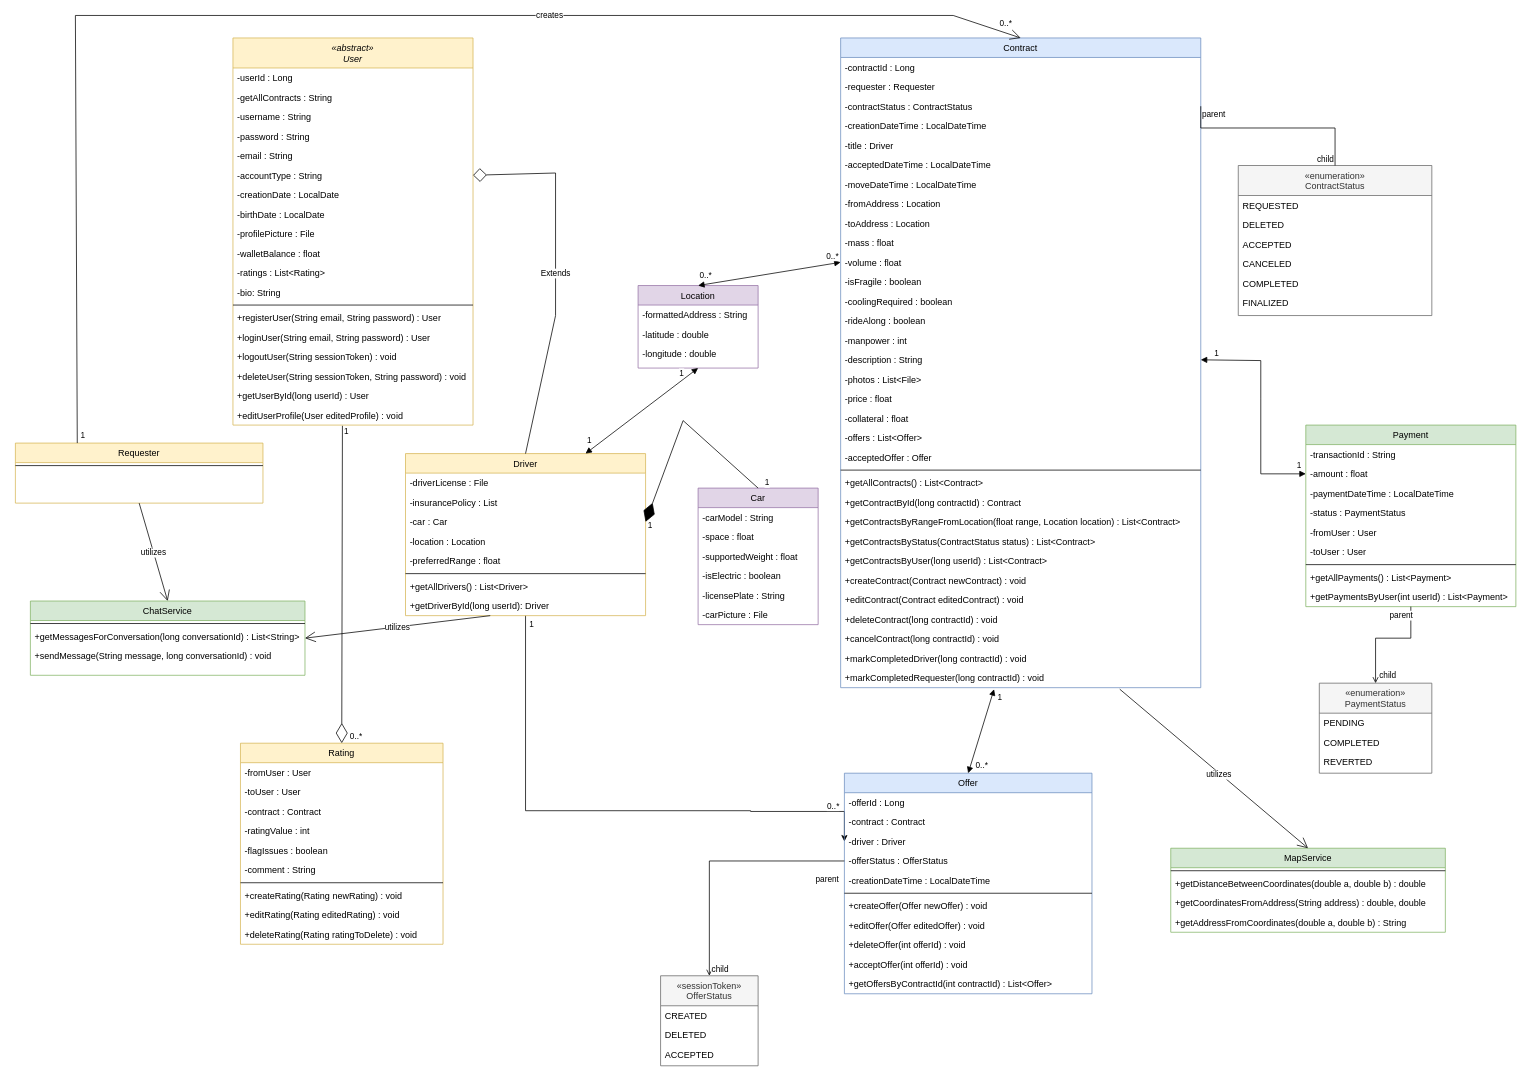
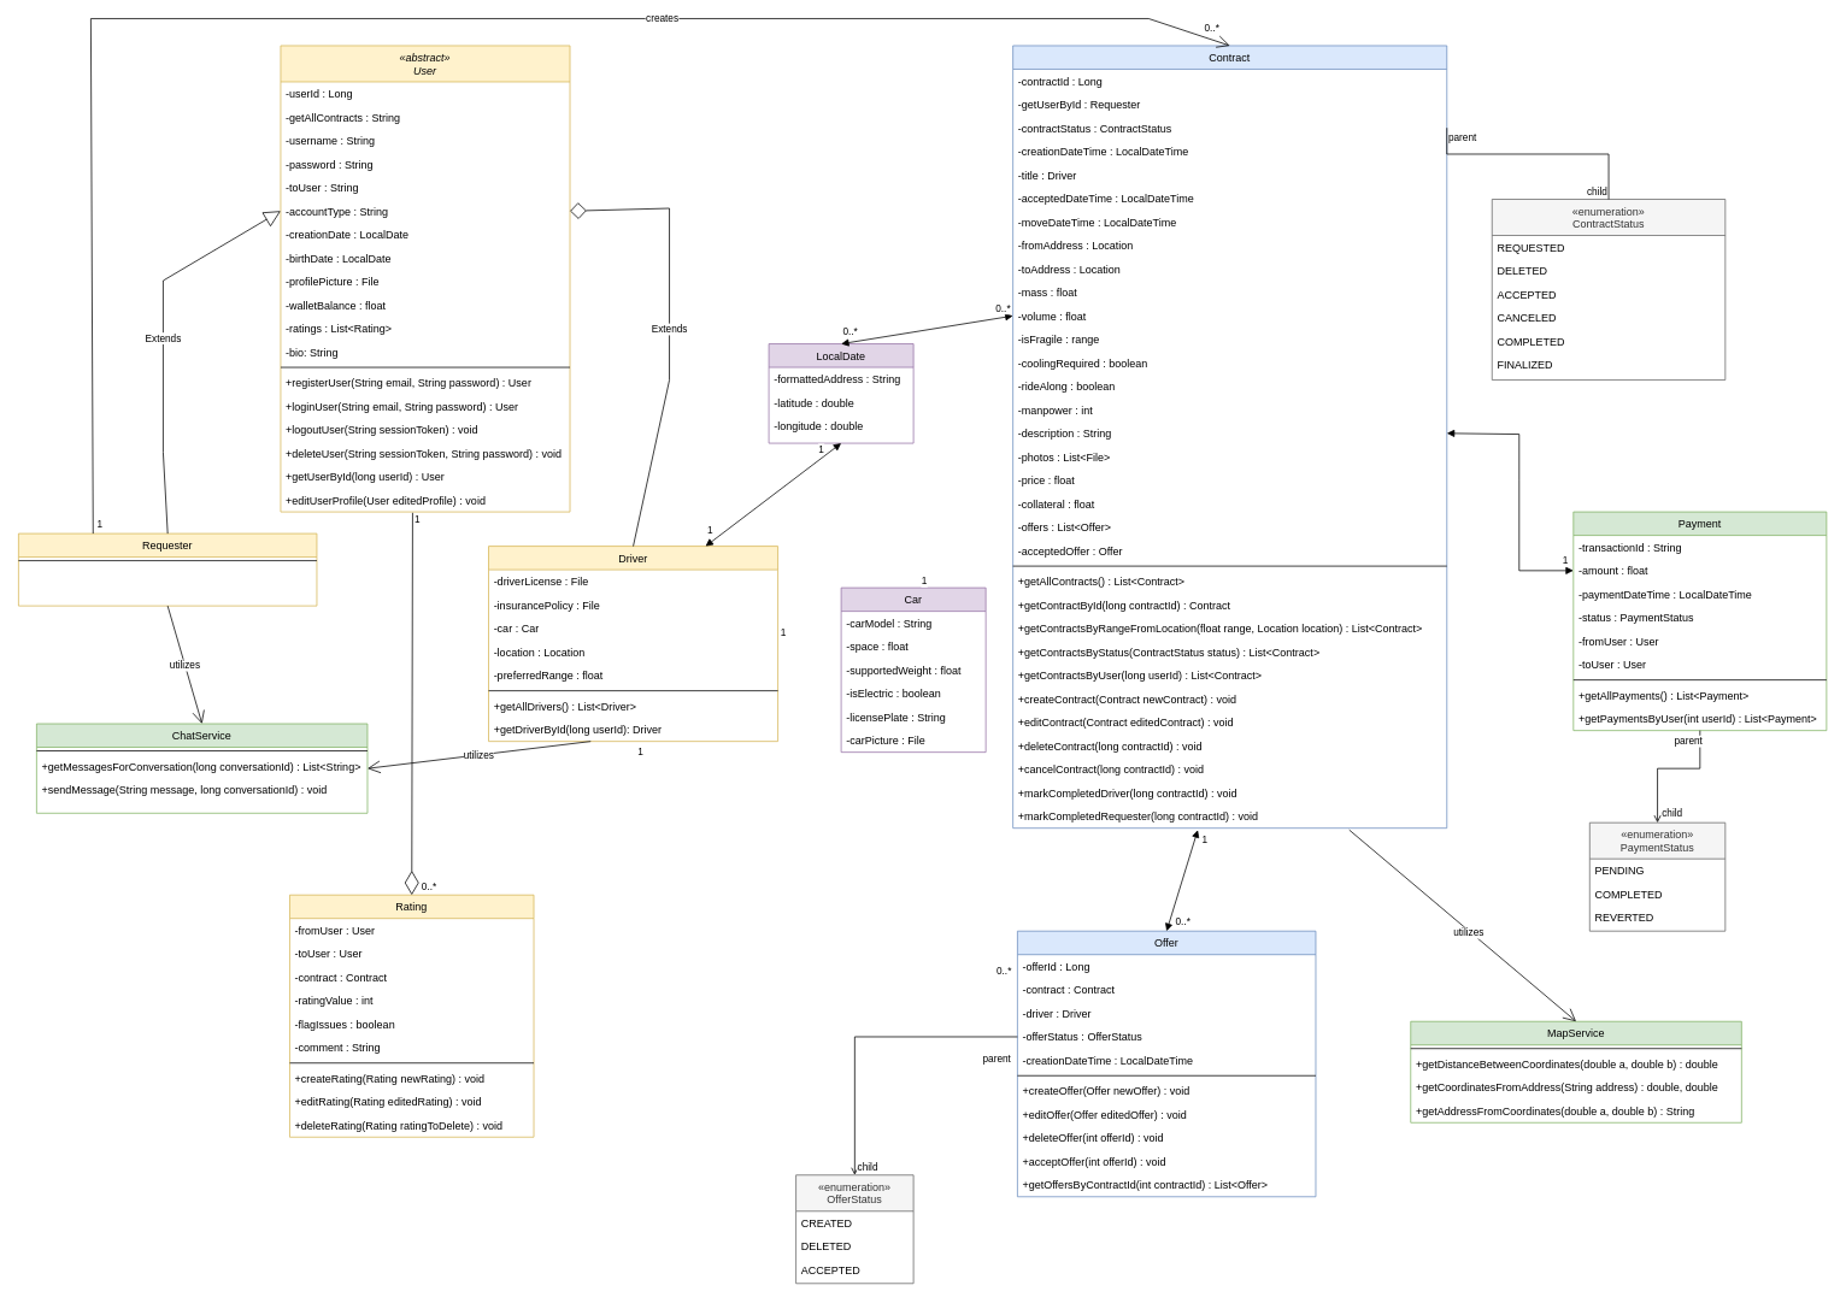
- <mxCell id="36" value="-requester : Requester" style="text;align=left;verticalAlign=top;spacingLeft=4;spacingRight=4;overflow=hidden;rotatable=0;points=[[0,0.5],[1,0.5]];portConstraint=eastwest;" parent="34" vertex="1"><mxGeometry y="52" width="480" height="26" as="geometry" /></mxCell>
+ <mxCell id="36" value="-getUserById : Requester" style="text;align=left;verticalAlign=top;spacingLeft=4;spacingRight=4;overflow=hidden;rotatable=0;points=[[0,0.5],[1,0.5]];portConstraint=eastwest;" parent="34" vertex="1"><mxGeometry y="52" width="480" height="26" as="geometry" /></mxCell>
- <mxCell id="7" value="-email : String" style="text;align=left;verticalAlign=top;spacingLeft=4;spacingRight=4;overflow=hidden;rotatable=0;points=[[0,0.5],[1,0.5]];portConstraint=eastwest;rounded=0;shadow=0;html=0;" parent="2" vertex="1"><mxGeometry y="144" width="320" height="26" as="geometry" /></mxCell>
+ <mxCell id="7" value="-toUser : String" style="text;align=left;verticalAlign=top;spacingLeft=4;spacingRight=4;overflow=hidden;rotatable=0;points=[[0,0.5],[1,0.5]];portConstraint=eastwest;rounded=0;shadow=0;html=0;" parent="2" vertex="1"><mxGeometry y="144" width="320" height="26" as="geometry" /></mxCell>
- <mxCell id="46" value="-isFragile : boolean" style="text;align=left;verticalAlign=top;spacingLeft=4;spacingRight=4;overflow=hidden;rotatable=0;points=[[0,0.5],[1,0.5]];portConstraint=eastwest;" parent="34" vertex="1"><mxGeometry y="312" width="480" height="26" as="geometry" /></mxCell>
+ <mxCell id="46" value="-isFragile : range" style="text;align=left;verticalAlign=top;spacingLeft=4;spacingRight=4;overflow=hidden;rotatable=0;points=[[0,0.5],[1,0.5]];portConstraint=eastwest;" parent="34" vertex="1"><mxGeometry y="312" width="480" height="26" as="geometry" /></mxCell>
+ <mxCell id="114" value="Extends" style="endArrow=block;endSize=16;endFill=0;html=1;rounded=0;entryX=0;entryY=0.5;entryDx=0;entryDy=0;exitX=0.5;exitY=0;exitDx=0;exitDy=0;" parent="1" source="22" target="8" edge="1"><mxGeometry width="160" relative="1" as="geometry"><mxPoint x="120" y="670" as="sourcePoint" /><mxPoint x="70" y="313" as="targetPoint" /><Array as="points"><mxPoint x="180" y="500" /><mxPoint x="180" y="310" /></Array></mxGeometry></mxCell>
- <mxCell id="75" value="Location" style="swimlane;fontStyle=0;align=center;verticalAlign=top;childLayout=stackLayout;horizontal=1;startSize=26;horizontalStack=0;resizeParent=1;resizeLast=0;collapsible=1;marginBottom=0;rounded=0;shadow=0;strokeWidth=1;fillColor=#e1d5e7;strokeColor=#9673a6;" parent="1" vertex="1"><mxGeometry x="850" y="380" width="160" height="110" as="geometry"><mxRectangle x="230" y="140" width="160" height="26" as="alternateBounds" /></mxGeometry></mxCell>
+ <mxCell id="75" value="LocalDate" style="swimlane;fontStyle=0;align=center;verticalAlign=top;childLayout=stackLayout;horizontal=1;startSize=26;horizontalStack=0;resizeParent=1;resizeLast=0;collapsible=1;marginBottom=0;rounded=0;shadow=0;strokeWidth=1;fillColor=#e1d5e7;strokeColor=#9673a6;" parent="1" vertex="1"><mxGeometry x="850" y="380" width="160" height="110" as="geometry"><mxRectangle x="230" y="140" width="160" height="26" as="alternateBounds" /></mxGeometry></mxCell>
- <mxCell id="121" value="" style="endArrow=diamondThin;endFill=1;endSize=24;html=1;rounded=0;entryX=1;entryY=0.5;entryDx=0;entryDy=0;exitX=0.5;exitY=0;exitDx=0;exitDy=0;" parent="1" source="106" target="28" edge="1"><mxGeometry width="160" relative="1" as="geometry"><mxPoint x="910" y="490" as="sourcePoint" /><mxPoint x="1070" y="490" as="targetPoint" /><Array as="points"><mxPoint x="910" y="560" /></Array></mxGeometry></mxCell>
- <mxCell id="122" value="1" style="edgeLabel;html=1;align=center;verticalAlign=middle;resizable=0;points=[];" parent="121" connectable="0" vertex="1"><mxGeometry x="-0.879" y="-1" relative="1" as="geometry"><mxPoint x="622" y="-167" as="offset" /></mxGeometry></mxCell>
- <mxCell id="27" value="-insurancePolicy : List" style="text;align=left;verticalAlign=top;spacingLeft=4;spacingRight=4;overflow=hidden;rotatable=0;points=[[0,0.5],[1,0.5]];portConstraint=eastwest;" parent="25" vertex="1"><mxGeometry y="52" width="320" height="26" as="geometry" /></mxCell>
+ <mxCell id="27" value="-insurancePolicy : File" style="text;align=left;verticalAlign=top;spacingLeft=4;spacingRight=4;overflow=hidden;rotatable=0;points=[[0,0.5],[1,0.5]];portConstraint=eastwest;" parent="25" vertex="1"><mxGeometry y="52" width="320" height="26" as="geometry" /></mxCell>
- <mxCell id="24" style="edgeStyle=orthogonalEdgeStyle;rounded=0;orthogonalLoop=1;jettySize=auto;html=1;entryX=0;entryY=0.5;entryDx=0;entryDy=0;exitX=0.5;exitY=1;exitDx=0;exitDy=0;" parent="1" source="25" target="82" edge="1"><mxGeometry relative="1" as="geometry"><mxPoint x="850" y="820" as="sourcePoint" /><Array as="points"><mxPoint x="700" y="1080" /><mxPoint x="1000" y="1080" /><mxPoint x="1000" y="1081" /></Array></mxGeometry></mxCell>
- <mxCell id="91" value="«sessionToken»&#10;OfferStatus" style="swimlane;fontStyle=0;align=center;verticalAlign=top;childLayout=stackLayout;horizontal=1;startSize=40;horizontalStack=0;resizeParent=1;resizeLast=0;collapsible=1;marginBottom=0;rounded=0;shadow=0;strokeWidth=1;fillColor=#f5f5f5;strokeColor=#666666;fontColor=#333333;" parent="1" vertex="1"><mxGeometry x="880" y="1300" width="130" height="120" as="geometry"><mxRectangle x="230" y="140" width="160" height="26" as="alternateBounds" /></mxGeometry></mxCell>
+ <mxCell id="91" value="«enumeration»&#10;OfferStatus" style="swimlane;fontStyle=0;align=center;verticalAlign=top;childLayout=stackLayout;horizontal=1;startSize=40;horizontalStack=0;resizeParent=1;resizeLast=0;collapsible=1;marginBottom=0;rounded=0;shadow=0;strokeWidth=1;fillColor=#f5f5f5;strokeColor=#666666;fontColor=#333333;" parent="1" vertex="1"><mxGeometry x="880" y="1300" width="130" height="120" as="geometry"><mxRectangle x="230" y="140" width="160" height="26" as="alternateBounds" /></mxGeometry></mxCell>
